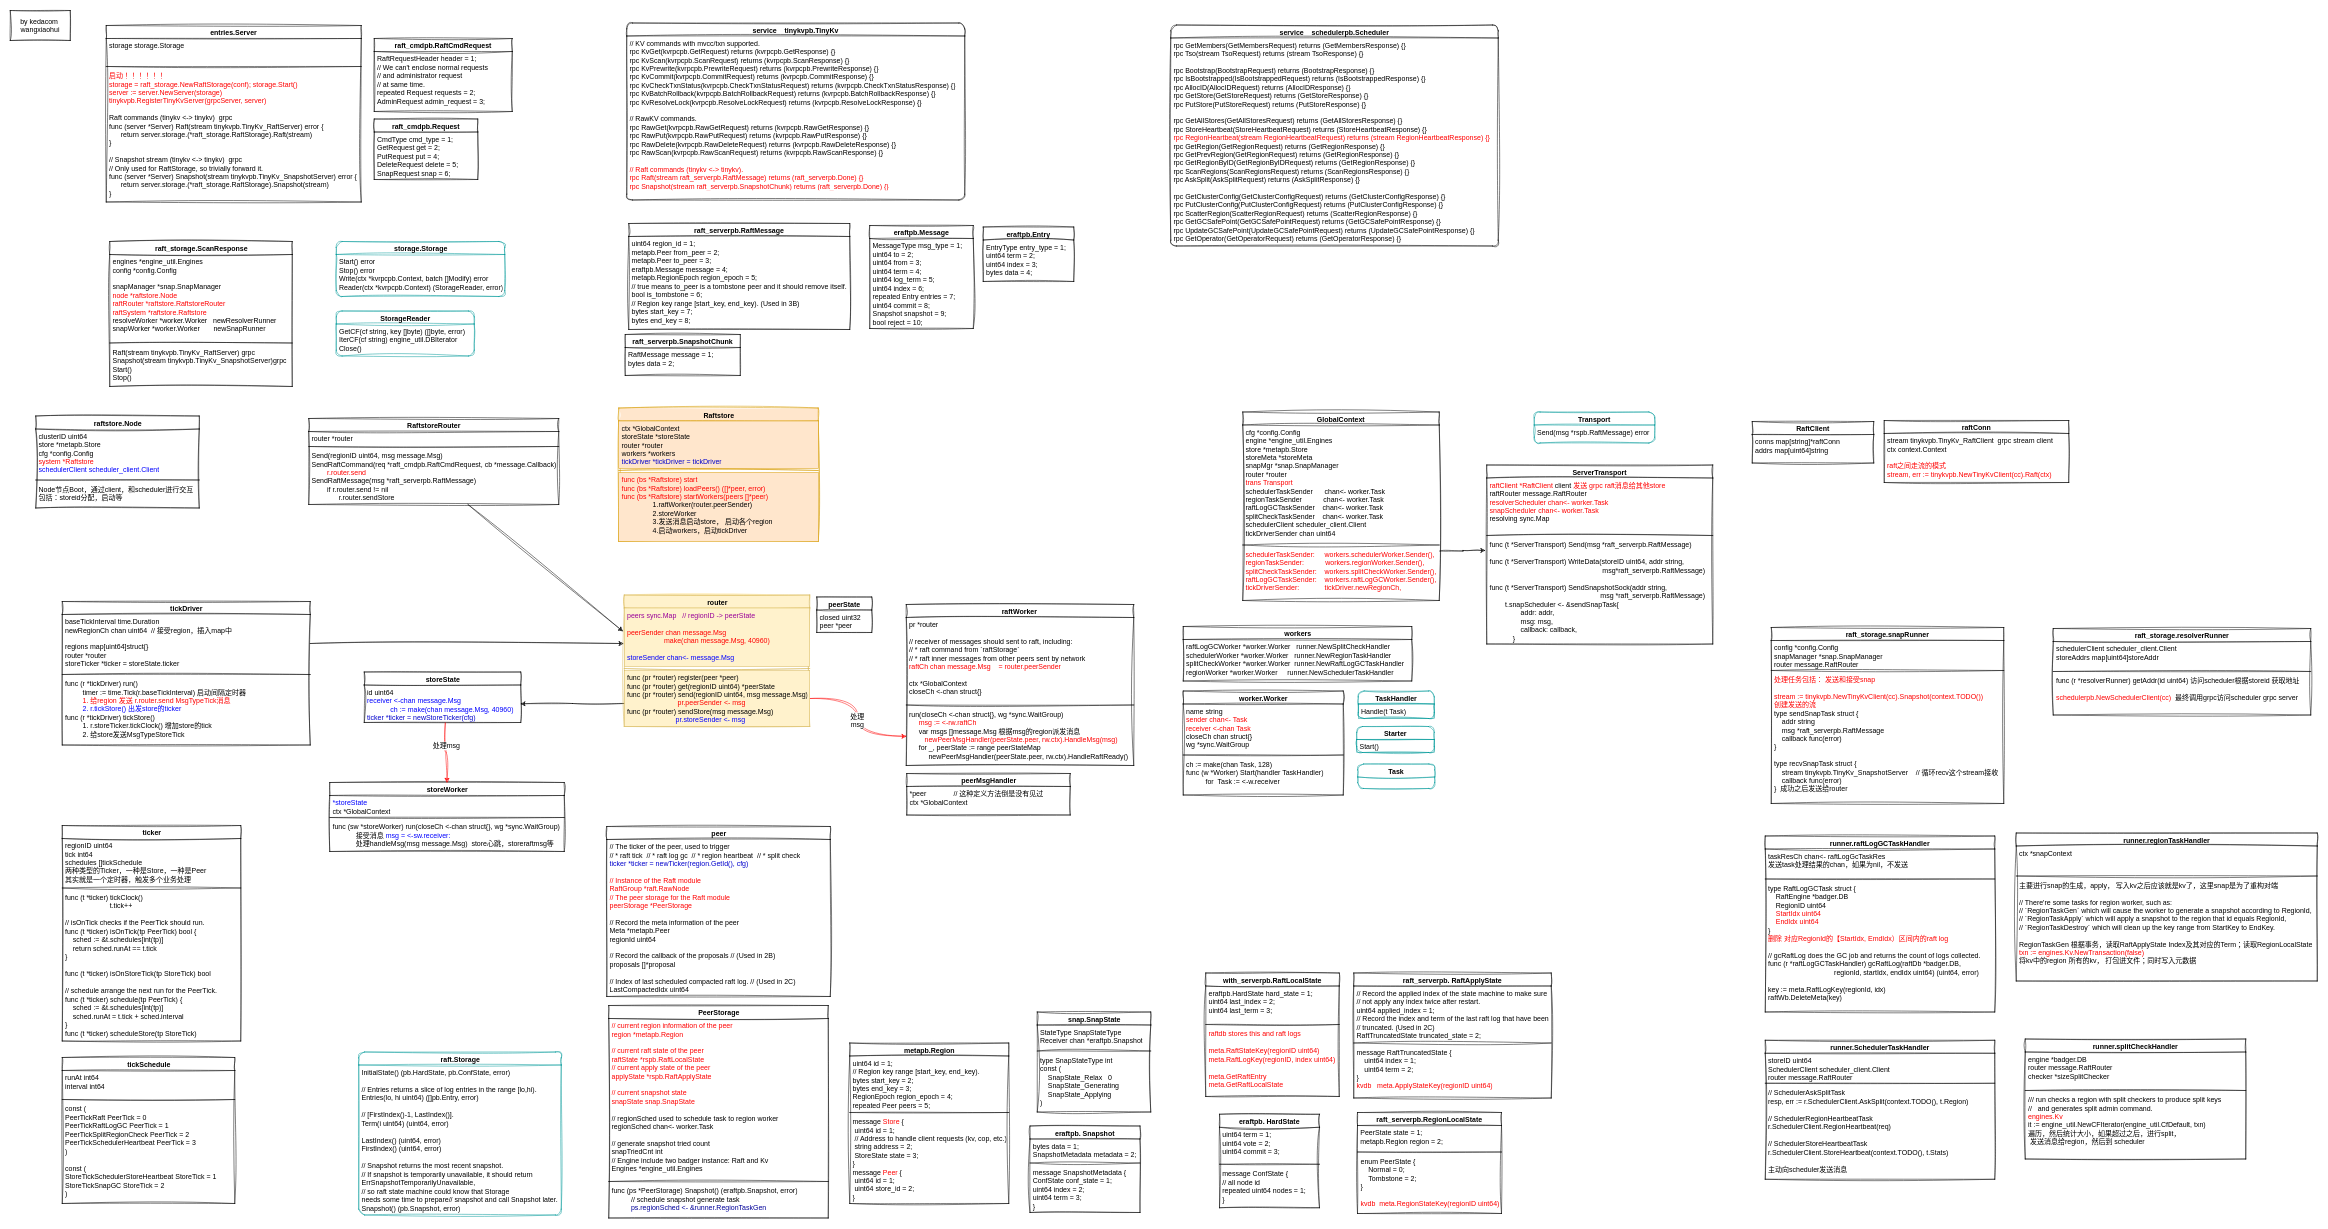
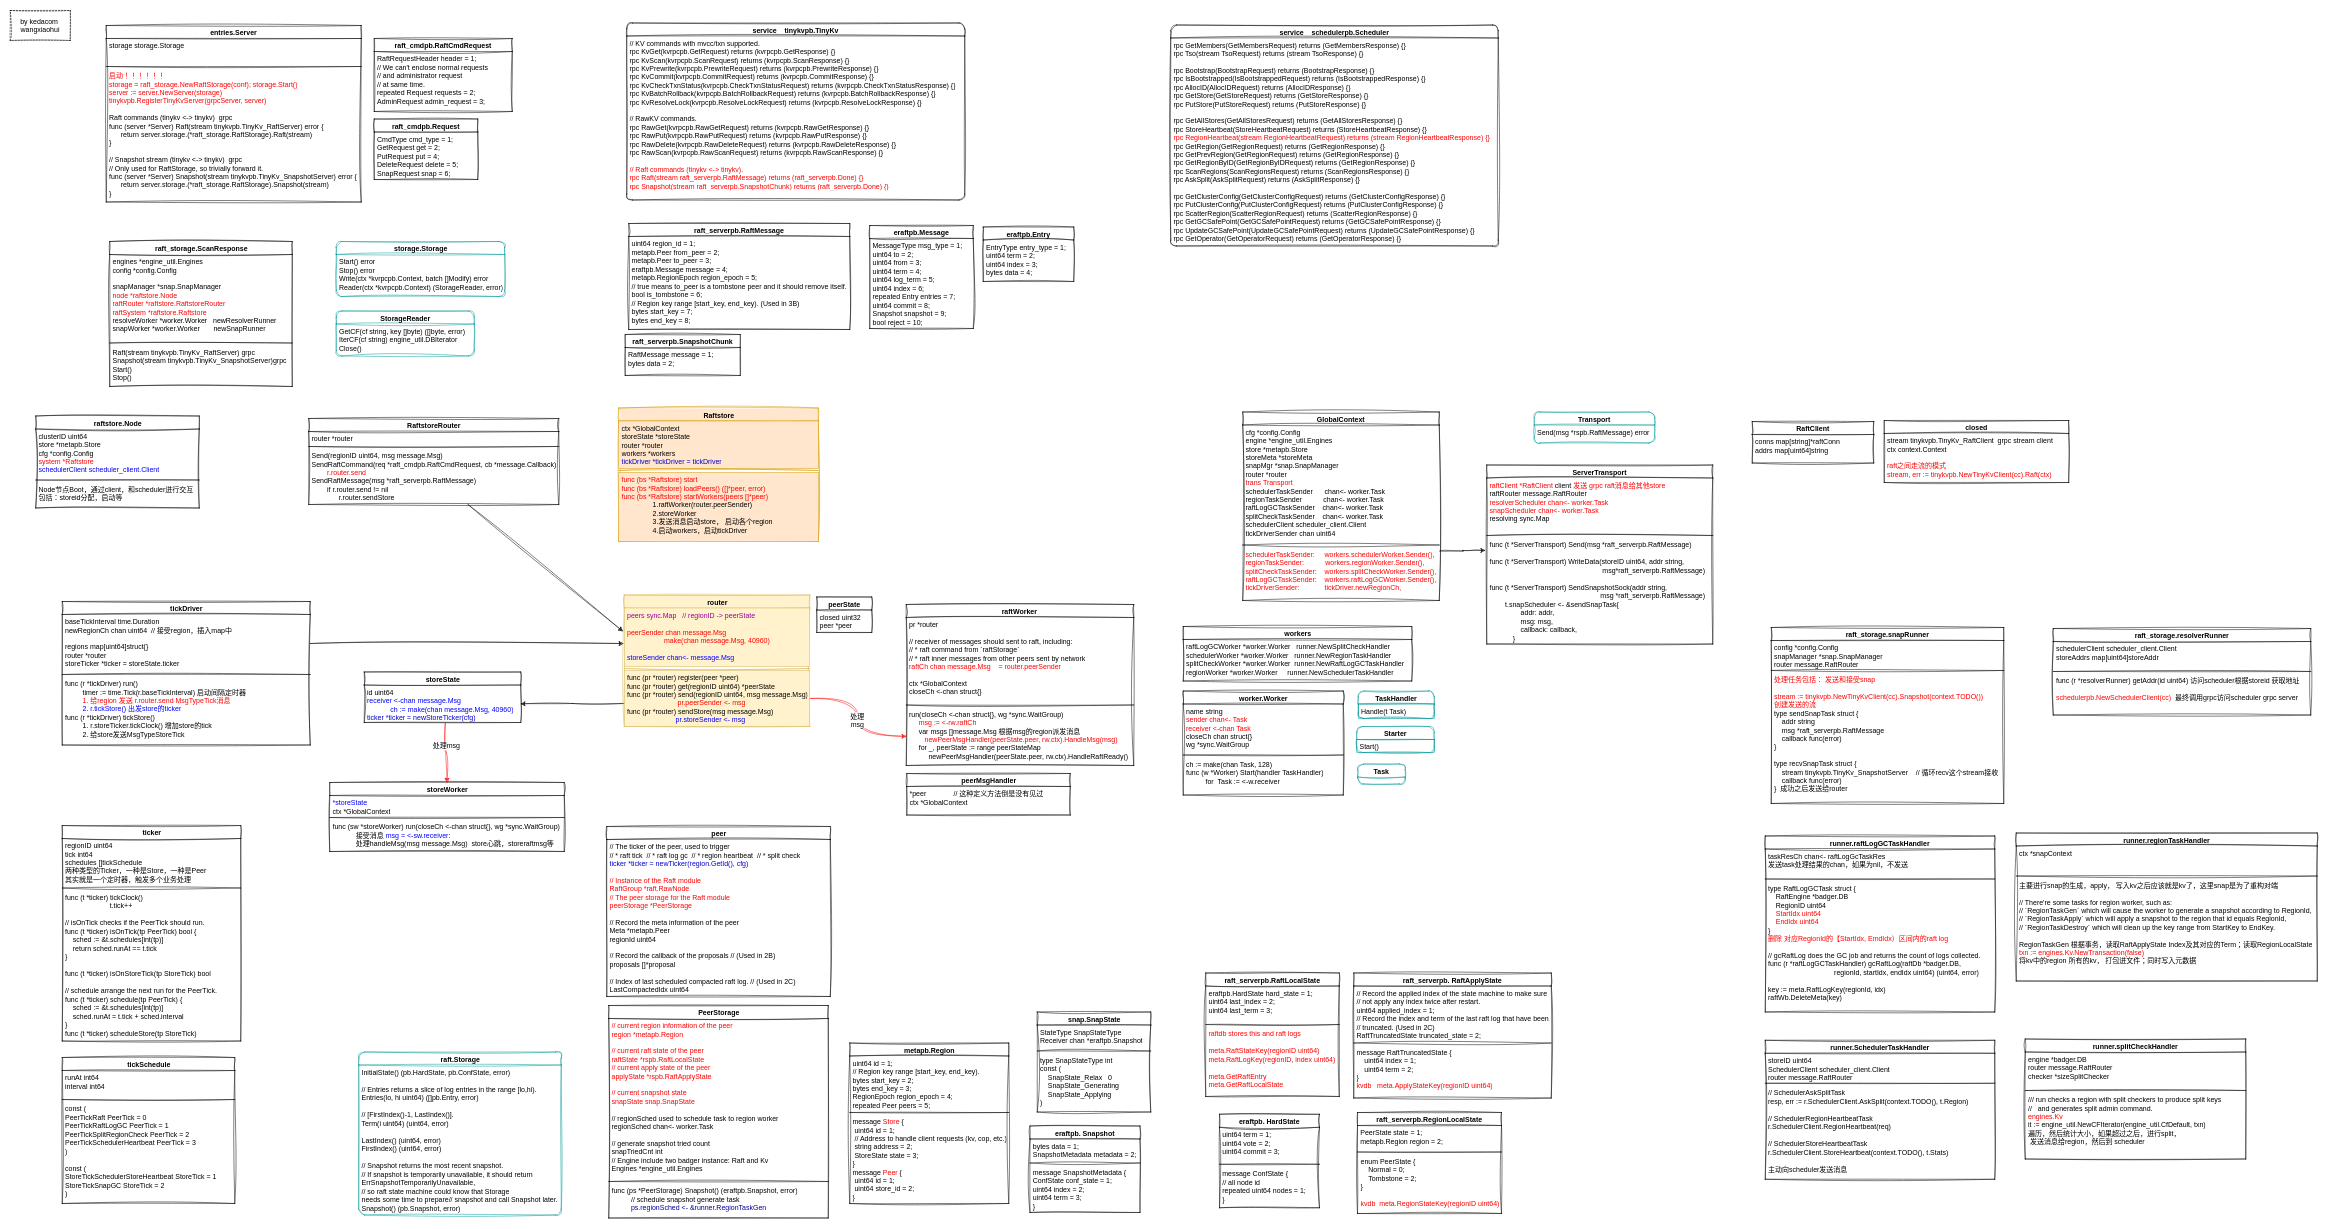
- <mxCell id="42" value="by&amp;nbsp;kedacom&amp;nbsp;&lt;br&gt;wangxiaohui" style="rounded=0;whiteSpace=wrap;labelBorderColor=none;sketch=1;hachureGap=4;jiggle=2;fillStyle=solid;curveFitting=1;strokeWidth=1;fontFamily=Helvetica;fontSize=14;fontColor=#000000;html=1;" parent="1" vertex="1"><mxGeometry x="20" y="20" width="120" height="60" as="geometry" /></mxCell>
+ <mxCell id="42" value="by&amp;nbsp;kedacom&amp;nbsp;&lt;br&gt;wangxiaohui" style="rounded=0;whiteSpace=wrap;labelBorderColor=none;sketch=1;hachureGap=4;jiggle=2;fillStyle=solid;curveFitting=1;strokeWidth=1;fontFamily=Helvetica;fontSize=14;fontColor=#000000;html=1;dashed=1;" parent="1" vertex="1"><mxGeometry x="20" y="20" width="120" height="60" as="geometry" /></mxCell>
- <mxCell id="78" value="raftConn" style="swimlane;fontStyle=1;align=center;verticalAlign=top;childLayout=stackLayout;horizontal=1;startSize=26;horizontalStack=0;resizeParent=1;resizeParentMax=0;resizeLast=0;collapsible=1;marginBottom=0;sketch=1;hachureGap=4;jiggle=2;fillStyle=solid;curveFitting=1;strokeWidth=1;fontFamily=Helvetica;fontSize=14;fontColor=#000000;rounded=0;" parent="1" vertex="1"><mxGeometry x="3768" y="840" width="369" height="124" as="geometry" /></mxCell>
+ <mxCell id="78" value="closed" style="swimlane;fontStyle=1;align=center;verticalAlign=top;childLayout=stackLayout;horizontal=1;startSize=26;horizontalStack=0;resizeParent=1;resizeParentMax=0;resizeLast=0;collapsible=1;marginBottom=0;sketch=1;hachureGap=4;jiggle=2;fillStyle=solid;curveFitting=1;strokeWidth=1;fontFamily=Helvetica;fontSize=14;fontColor=#000000;rounded=0;" parent="1" vertex="1"><mxGeometry x="3768" y="840" width="369" height="124" as="geometry" /></mxCell>
- <mxCell id="118" value="Task" style="swimlane;fontStyle=1;align=center;verticalAlign=top;childLayout=stackLayout;horizontal=1;startSize=26;horizontalStack=0;resizeParent=1;resizeParentMax=0;resizeLast=0;collapsible=1;marginBottom=0;sketch=1;hachureGap=4;jiggle=2;fillStyle=solid;curveFitting=1;strokeWidth=1;fontFamily=Helvetica;fontSize=14;fontColor=#000000;rounded=1;strokeColor=#009999;" parent="1" vertex="1"><mxGeometry x="2715" y="1527" width="154" height="49" as="geometry" /></mxCell>
+ <mxCell id="118" value="Task" style="swimlane;fontStyle=1;align=center;verticalAlign=top;childLayout=stackLayout;horizontal=1;startSize=26;horizontalStack=0;resizeParent=1;resizeParentMax=0;resizeLast=0;collapsible=1;marginBottom=0;sketch=1;hachureGap=4;jiggle=2;fillStyle=solid;curveFitting=1;strokeWidth=1;fontFamily=Helvetica;fontSize=14;fontColor=#000000;rounded=1;strokeColor=#009999;" parent="1" vertex="1"><mxGeometry x="2715" y="1527" width="95" height="40" as="geometry" /></mxCell>
- <mxCell id="58" value="with_serverpb.RaftLocalState" style="swimlane;fontStyle=1;align=center;verticalAlign=top;childLayout=stackLayout;horizontal=1;startSize=26;horizontalStack=0;resizeParent=1;resizeParentMax=0;resizeLast=0;collapsible=1;marginBottom=0;sketch=1;hachureGap=4;jiggle=2;fillStyle=solid;curveFitting=1;strokeWidth=1;fontFamily=Helvetica;fontSize=14;fontColor=#000000;" parent="1" vertex="1"><mxGeometry x="2411" y="1945" width="267" height="247" as="geometry" /></mxCell>
+ <mxCell id="58" value="raft_serverpb.RaftLocalState" style="swimlane;fontStyle=1;align=center;verticalAlign=top;childLayout=stackLayout;horizontal=1;startSize=26;horizontalStack=0;resizeParent=1;resizeParentMax=0;resizeLast=0;collapsible=1;marginBottom=0;sketch=1;hachureGap=4;jiggle=2;fillStyle=solid;curveFitting=1;strokeWidth=1;fontFamily=Helvetica;fontSize=14;fontColor=#000000;" parent="1" vertex="1"><mxGeometry x="2411" y="1945" width="267" height="247" as="geometry" /></mxCell>
